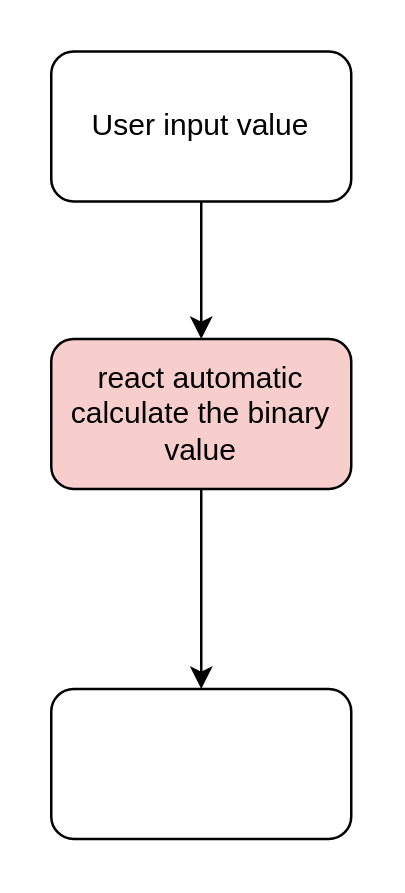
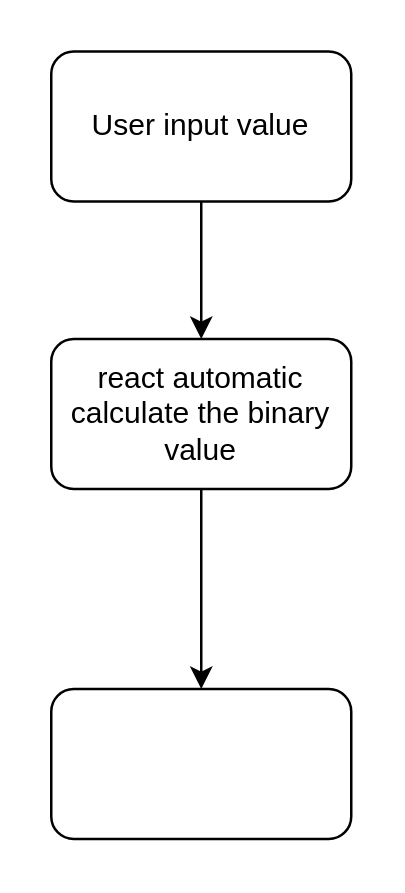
- <mxCell id="5" value="react automatic calculate the binary value" style="whiteSpace=wrap;html=1;rounded=1;fillColor=#f8cecc;" vertex="1" parent="1"><mxGeometry x="20" y="135" width="120" height="60" as="geometry" /></mxCell>
+ <mxCell id="5" value="react automatic calculate the binary value" style="whiteSpace=wrap;html=1;rounded=1;" vertex="1" parent="1"><mxGeometry x="20" y="135" width="120" height="60" as="geometry" /></mxCell>
